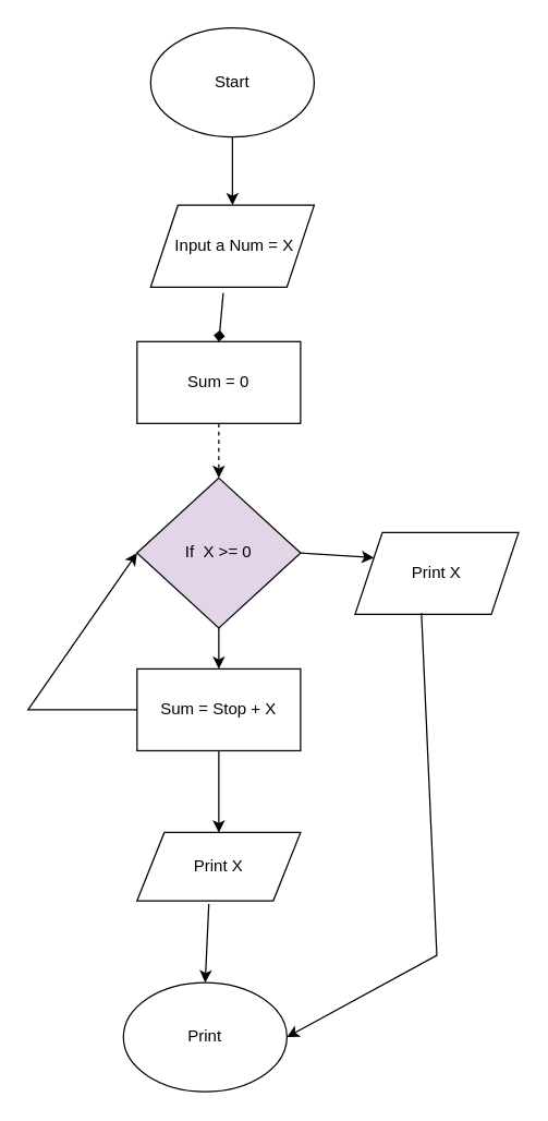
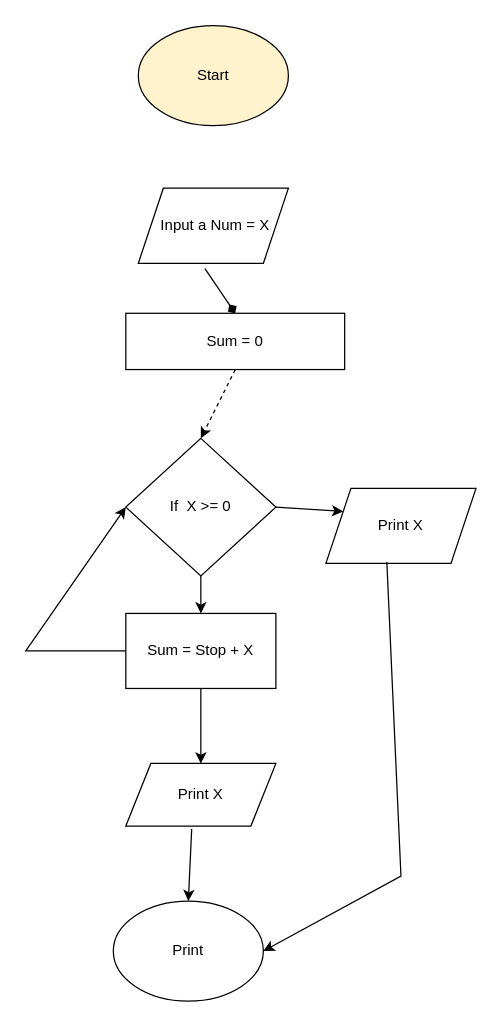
- <mxCell id="2" value="Start" style="ellipse;whiteSpace=wrap;html=1;" vertex="1" parent="1"><mxGeometry x="110" y="20" width="120" height="80" as="geometry" /></mxCell>
+ <mxCell id="2" value="Start" style="ellipse;whiteSpace=wrap;html=1;fillColor=#fff2cc;" vertex="1" parent="1"><mxGeometry x="110" y="20" width="120" height="80" as="geometry" /></mxCell>
- <mxCell id="3" value="" style="endArrow=classic;html=1;rounded=0;exitX=0.5;exitY=1;exitDx=0;exitDy=0;entryX=0.5;entryY=0;entryDx=0;entryDy=0;" edge="1" parent="1" source="2" target="4"><mxGeometry width="50" height="50" relative="1" as="geometry"><mxPoint x="170" y="180" as="sourcePoint" /><mxPoint x="170" y="140" as="targetPoint" /></mxGeometry></mxCell>
- <mxCell id="6" value="Sum = 0" style="rounded=0;whiteSpace=wrap;html=1;" vertex="1" parent="1"><mxGeometry x="100" y="250" width="120" height="60" as="geometry" /></mxCell>
+ <mxCell id="6" value="Sum = 0" style="rounded=0;whiteSpace=wrap;html=1;" vertex="1" parent="1"><mxGeometry x="100" y="250" width="175" height="45" as="geometry" /></mxCell>
- <mxCell id="7" value="If&amp;nbsp; X &amp;gt;= 0" style="rhombus;whiteSpace=wrap;html=1;fillColor=#e1d5e7;" vertex="1" parent="1"><mxGeometry x="100" y="350" width="120" height="110" as="geometry" /></mxCell>
+ <mxCell id="7" value="If&amp;nbsp; X &amp;gt;= 0" style="rhombus;whiteSpace=wrap;html=1;" vertex="1" parent="1"><mxGeometry x="100" y="350" width="120" height="110" as="geometry" /></mxCell>
